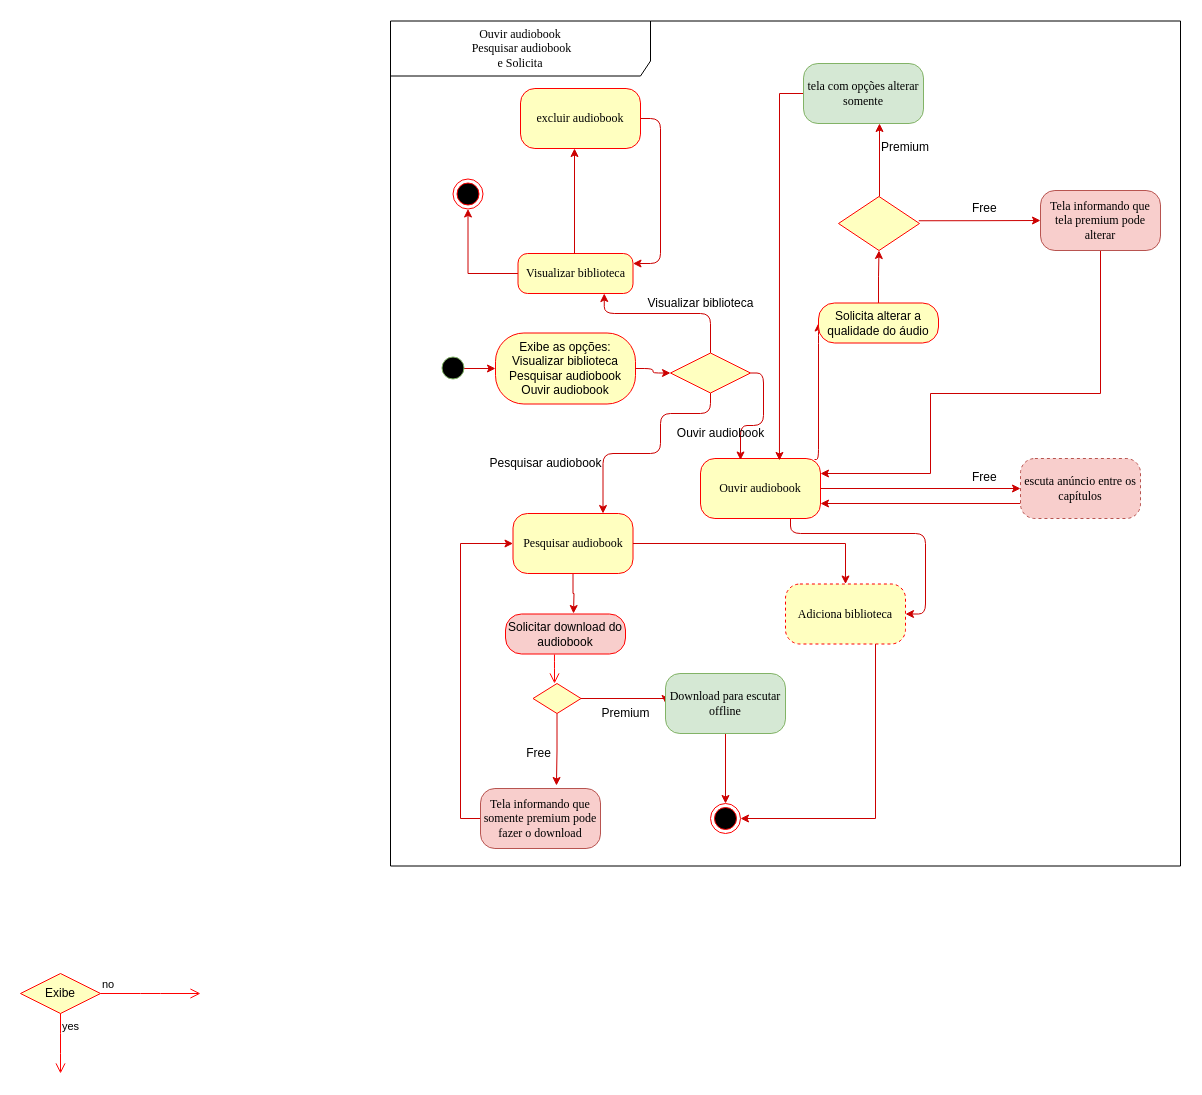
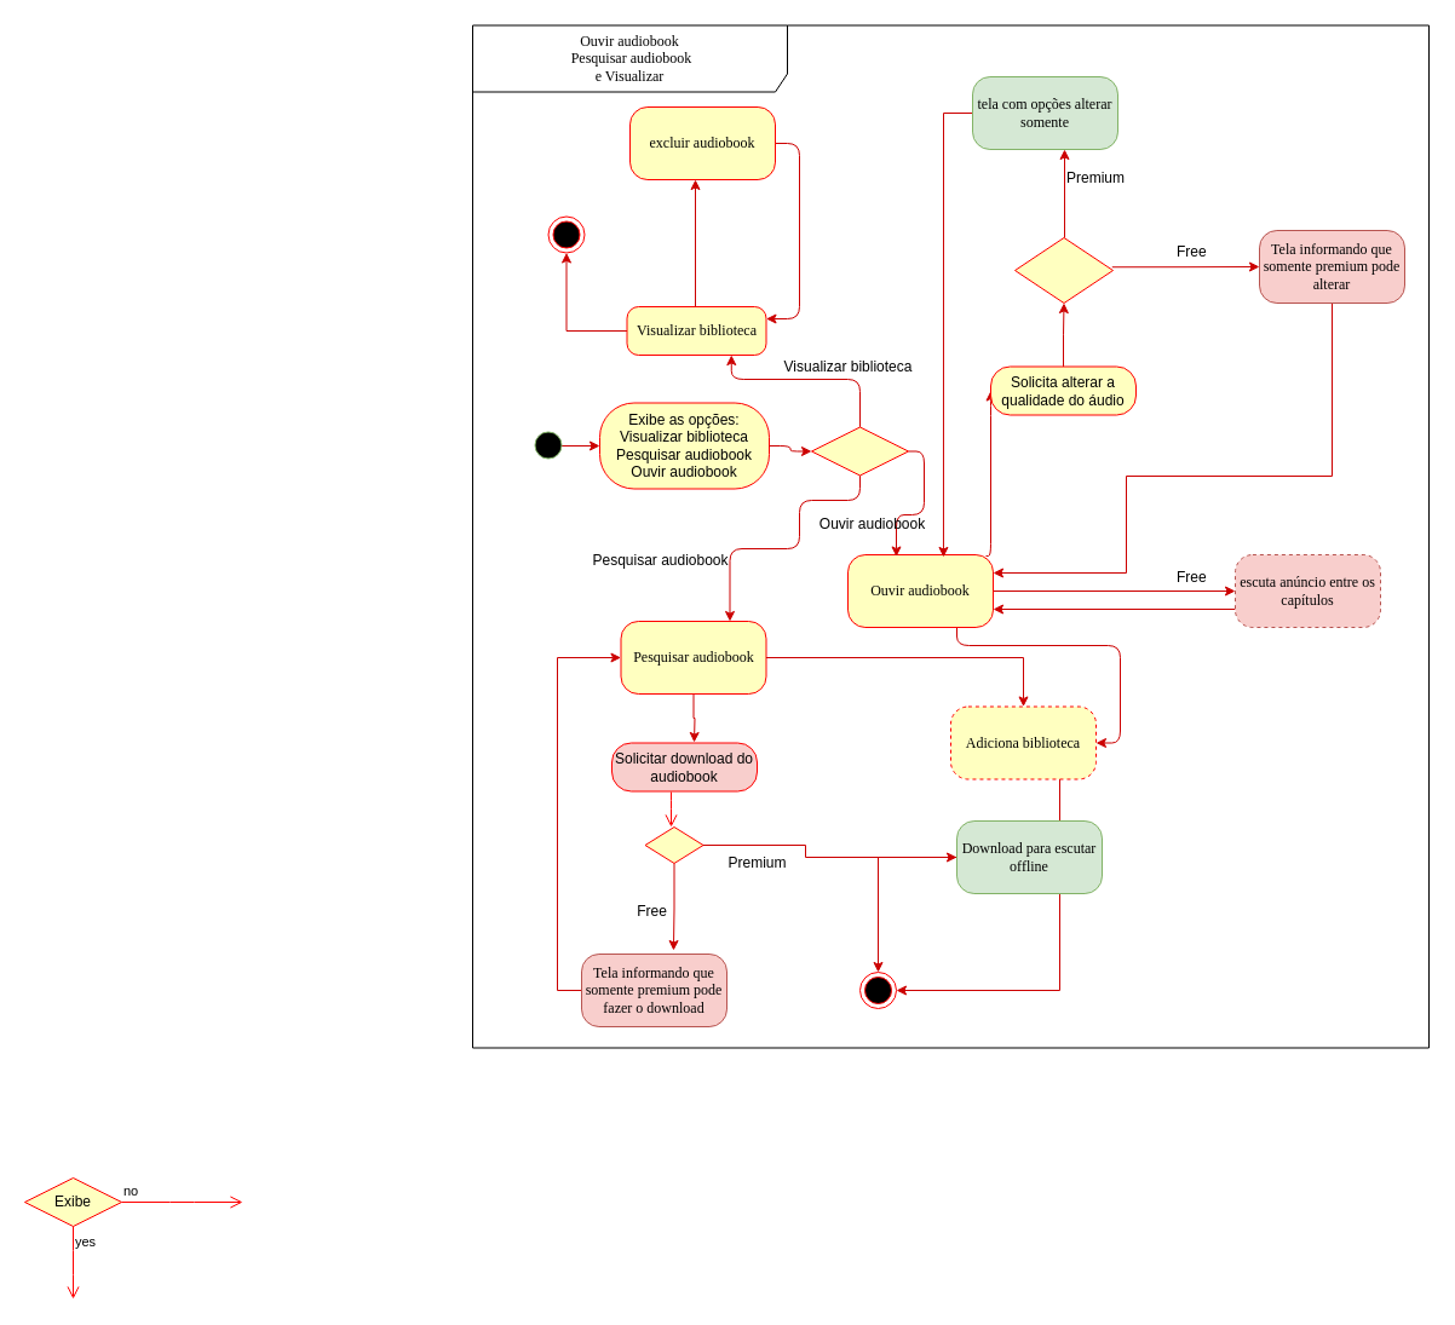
- <mxCell id="2" value="&lt;div&gt;Ouvir audiobook&lt;/div&gt;&lt;div&gt;&amp;nbsp;Pesquisar audiobook&lt;/div&gt;&lt;div&gt;e Solicita &lt;/div&gt;" style="shape=umlFrame;whiteSpace=wrap;html=1;rounded=1;shadow=0;comic=0;labelBackgroundColor=none;strokeWidth=1;fontFamily=Verdana;fontSize=12;align=center;width=260;height=55;fillColor=none;" parent="1" vertex="1"><mxGeometry x="390" y="20.5" width="790" height="845" as="geometry" /></mxCell>
+ <mxCell id="2" value="&lt;div&gt;Ouvir audiobook&lt;/div&gt;&lt;div&gt;&amp;nbsp;Pesquisar audiobook&lt;/div&gt;&lt;div&gt;e Visualizar &lt;/div&gt;" style="shape=umlFrame;whiteSpace=wrap;html=1;rounded=1;shadow=0;comic=0;labelBackgroundColor=none;strokeWidth=1;fontFamily=Verdana;fontSize=12;align=center;width=260;height=55;fillColor=none;" parent="1" vertex="1"><mxGeometry x="390" y="20.5" width="790" height="845" as="geometry" /></mxCell>
- <mxCell id="27" value="Tela informando que tela premium pode alterar " style="rounded=1;whiteSpace=wrap;html=1;arcSize=24;fillColor=#f8cecc;strokeColor=#b85450;shadow=0;comic=0;labelBackgroundColor=none;fontFamily=Verdana;fontSize=12;align=center;" parent="1" vertex="1"><mxGeometry x="1040" y="190" width="120" height="60" as="geometry" /></mxCell>
+ <mxCell id="27" value="Tela informando que somente premium pode alterar " style="rounded=1;whiteSpace=wrap;html=1;arcSize=24;fillColor=#f8cecc;strokeColor=#b85450;shadow=0;comic=0;labelBackgroundColor=none;fontFamily=Verdana;fontSize=12;align=center;" parent="1" vertex="1"><mxGeometry x="1040" y="190" width="120" height="60" as="geometry" /></mxCell>
- <mxCell id="37" value="Download para escutar offline" style="rounded=1;whiteSpace=wrap;html=1;arcSize=24;fillColor=#d5e8d4;strokeColor=#82b366;shadow=0;comic=0;labelBackgroundColor=none;fontFamily=Verdana;fontSize=12;align=center;" parent="1" vertex="1"><mxGeometry x="665" y="673" width="120" height="60" as="geometry" /></mxCell>
+ <mxCell id="37" value="Download para escutar offline" style="rounded=1;whiteSpace=wrap;html=1;arcSize=24;fillColor=#d5e8d4;strokeColor=#82b366;shadow=0;comic=0;labelBackgroundColor=none;fontFamily=Verdana;fontSize=12;align=center;" parent="1" vertex="1"><mxGeometry x="790" y="678" width="120" height="60" as="geometry" /></mxCell>
